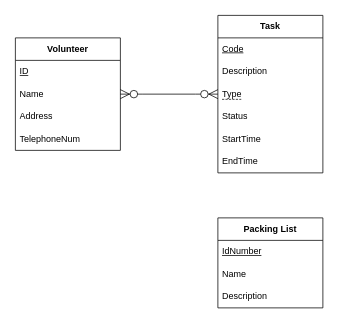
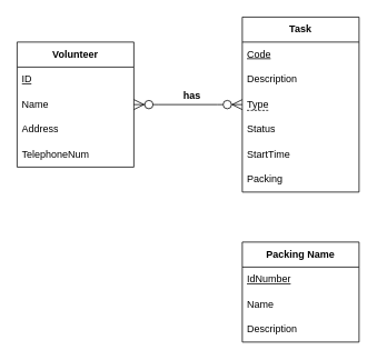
+ <mxCell id="15" value="has" style="text;html=1;align=center;verticalAlign=middle;whiteSpace=wrap;rounded=0;fontStyle=1;fontSize=12;movable=1;resizable=1;rotatable=1;deletable=1;editable=1;locked=0;connectable=1;" vertex="1" parent="14"><mxGeometry width="60" height="30" as="geometry" /></mxCell>
- <mxCell id="13" value="EndTime" style="text;strokeColor=none;fillColor=none;align=left;verticalAlign=middle;spacingLeft=4;spacingRight=4;overflow=hidden;points=[[0,0.5],[1,0.5]];portConstraint=eastwest;rotatable=0;whiteSpace=wrap;html=1;" vertex="1" parent="7"><mxGeometry y="180" width="140" height="30" as="geometry" /></mxCell>
+ <mxCell id="13" value="Packing" style="text;strokeColor=none;fillColor=none;align=left;verticalAlign=middle;spacingLeft=4;spacingRight=4;overflow=hidden;points=[[0,0.5],[1,0.5]];portConstraint=eastwest;rotatable=0;whiteSpace=wrap;html=1;" vertex="1" parent="7"><mxGeometry y="180" width="140" height="30" as="geometry" /></mxCell>
- <mxCell id="17" value="&lt;b&gt;Packing List&lt;/b&gt;" style="swimlane;fontStyle=0;childLayout=stackLayout;horizontal=1;startSize=30;horizontalStack=0;resizeParent=1;resizeParentMax=0;resizeLast=0;collapsible=1;marginBottom=0;whiteSpace=wrap;html=1;" vertex="1" parent="1"><mxGeometry x="290" y="290" width="140" height="120" as="geometry" /></mxCell>
+ <mxCell id="17" value="&lt;b&gt;Packing Name&lt;/b&gt;" style="swimlane;fontStyle=0;childLayout=stackLayout;horizontal=1;startSize=30;horizontalStack=0;resizeParent=1;resizeParentMax=0;resizeLast=0;collapsible=1;marginBottom=0;whiteSpace=wrap;html=1;" vertex="1" parent="1"><mxGeometry x="290" y="290" width="140" height="120" as="geometry" /></mxCell>
